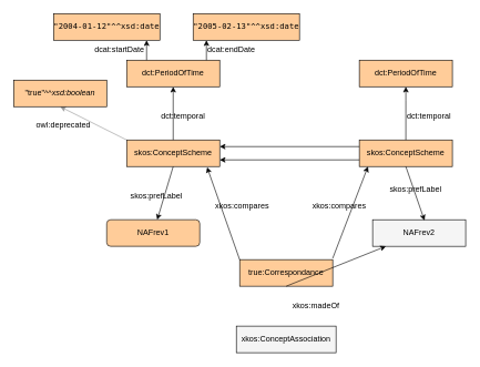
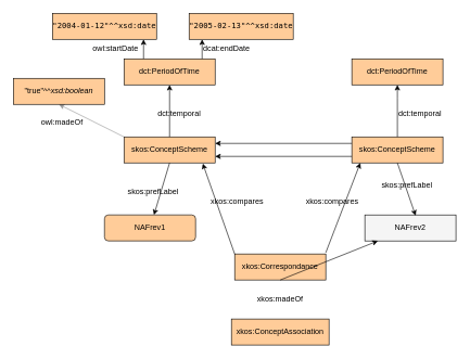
- <mxCell id="33" value="dcat:startDate" style="text;whiteSpace=wrap;html=1;" parent="1" vertex="1"><mxGeometry x="140" y="60" width="100" height="30" as="geometry" /></mxCell>
+ <mxCell id="33" value="owl:startDate" style="text;whiteSpace=wrap;html=1;" parent="1" vertex="1"><mxGeometry x="140" y="60" width="100" height="30" as="geometry" /></mxCell>
- <mxCell id="9" value="&lt;div&gt;owl:deprecated&lt;br&gt;&lt;/div&gt;&lt;div&gt;&lt;br&gt;&lt;/div&gt;" style="text;html=1;strokeColor=none;fillColor=none;align=center;verticalAlign=middle;whiteSpace=wrap;rounded=0;" parent="1" vertex="1"><mxGeometry x="50" y="190" width="90" height="10" as="geometry" /></mxCell>
+ <mxCell id="9" value="&lt;div&gt;owl:madeOf&lt;br&gt;&lt;/div&gt;&lt;div&gt;&lt;br&gt;&lt;/div&gt;" style="text;html=1;strokeColor=none;fillColor=none;align=center;verticalAlign=middle;whiteSpace=wrap;rounded=0;" parent="1" vertex="1"><mxGeometry x="50" y="190" width="90" height="10" as="geometry" /></mxCell>
- <mxCell id="18" value="true:Correspondance" style="rounded=0;whiteSpace=wrap;html=1;fillColor=#FFCC99;horizontal=1;" parent="1" vertex="1"><mxGeometry x="360" y="390" width="140" height="40" as="geometry" /></mxCell>
+ <mxCell id="18" value="xkos:Correspondance" style="rounded=0;whiteSpace=wrap;html=1;fillColor=#FFCC99;horizontal=1;" parent="1" vertex="1"><mxGeometry x="360" y="390" width="140" height="40" as="geometry" /></mxCell>
- <mxCell id="23" value="xkos:madeOf" style="text;html=1;strokeColor=none;fillColor=none;align=center;verticalAlign=middle;whiteSpace=wrap;rounded=0;" parent="1" vertex="1"><mxGeometry x="455" y="450" width="40" height="20" as="geometry" /></mxCell>
+ <mxCell id="23" value="xkos:madeOf" style="text;html=1;strokeColor=none;fillColor=none;align=center;verticalAlign=middle;whiteSpace=wrap;rounded=0;" parent="1" vertex="1"><mxGeometry x="410" y="450" width="40" height="20" as="geometry" /></mxCell>
- <mxCell id="21" value="xkos:ConceptAssociation" style="rounded=0;whiteSpace=wrap;html=1;fillColor=#f5f5f5;horizontal=1;" parent="1" vertex="1"><mxGeometry x="355" y="490" width="150" height="40" as="geometry" /></mxCell>
+ <mxCell id="21" value="xkos:ConceptAssociation" style="rounded=0;whiteSpace=wrap;html=1;fillColor=#FFCC99;horizontal=1;" parent="1" vertex="1"><mxGeometry x="355" y="490" width="150" height="40" as="geometry" /></mxCell>
